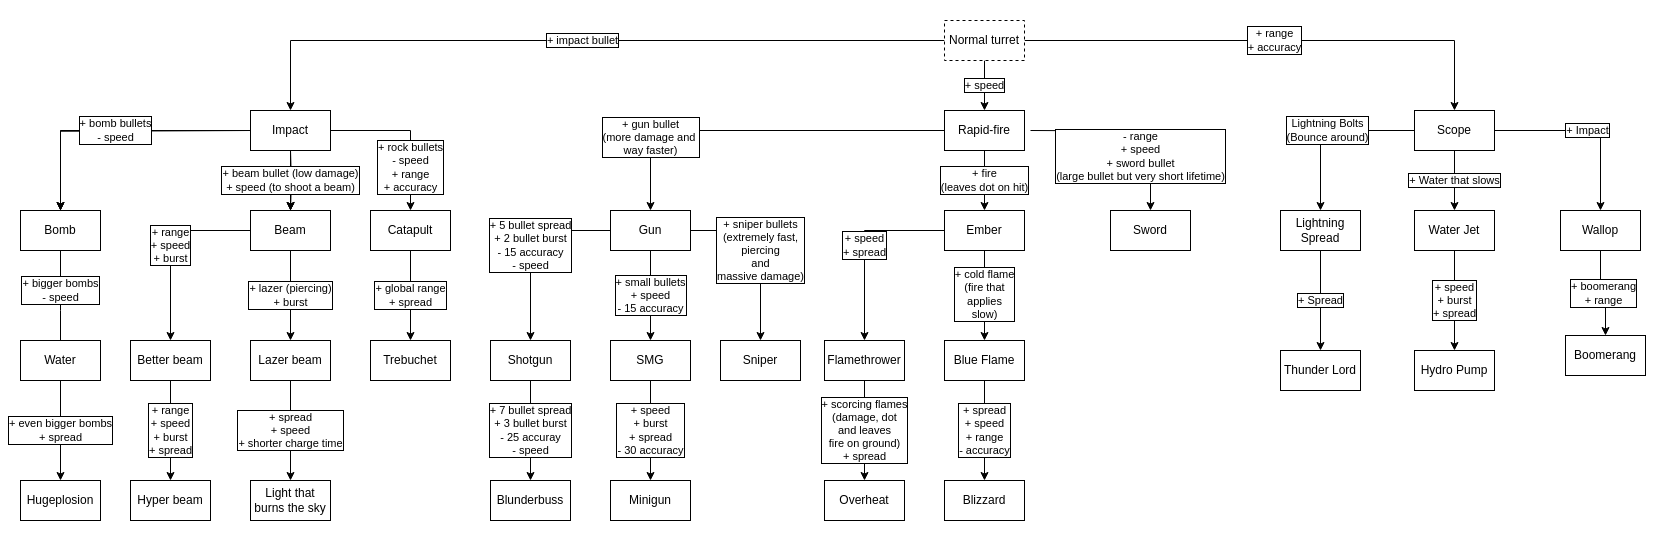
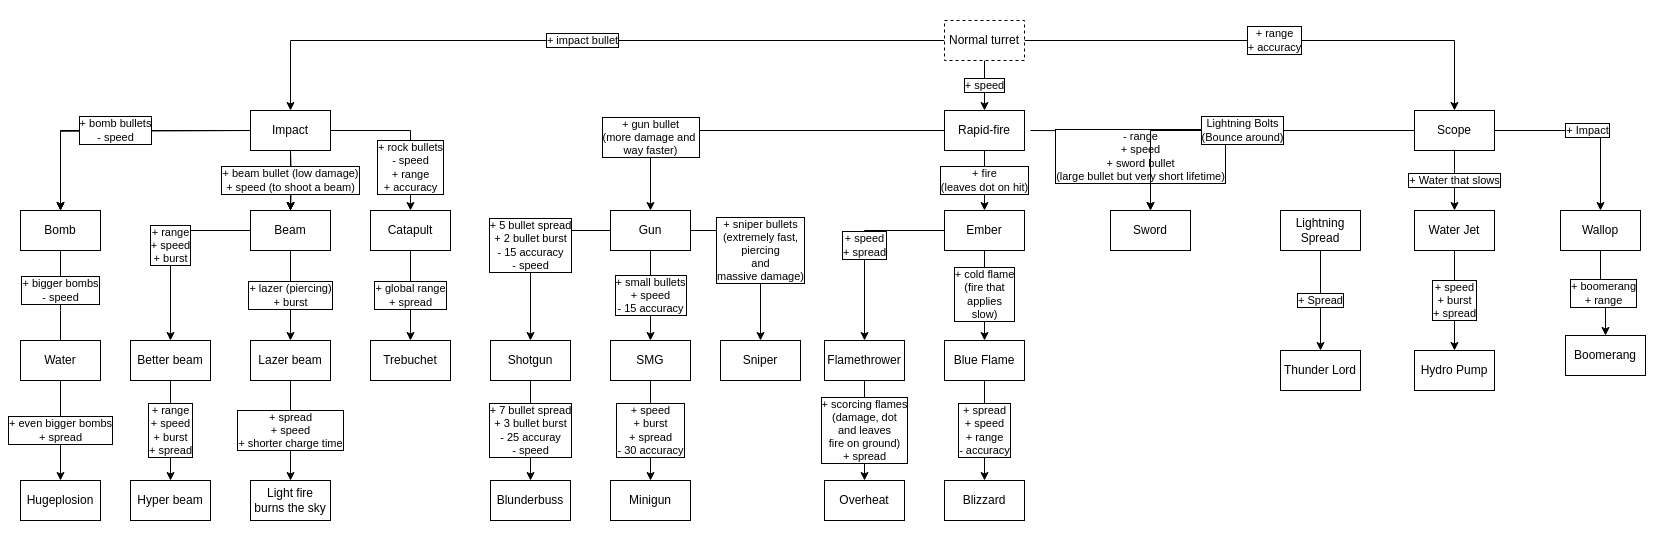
- <mxCell id="74" value="Lightning Bolts &lt;br&gt;(Bounce around)" style="edgeStyle=orthogonalEdgeStyle;rounded=0;orthogonalLoop=1;jettySize=auto;html=1;labelBorderColor=default;" parent="1" source="14" target="77" edge="1"><mxGeometry x="0.001" relative="1" as="geometry"><mxPoint x="1210" y="110" as="sourcePoint" /><mxPoint as="offset" /></mxGeometry></mxCell>
+ <mxCell id="74" value="Lightning Bolts &lt;br&gt;(Bounce around)" style="edgeStyle=orthogonalEdgeStyle;rounded=0;orthogonalLoop=1;jettySize=auto;html=1;labelBorderColor=default;" parent="1" source="14" target="73" edge="1"><mxGeometry x="0.001" relative="1" as="geometry"><mxPoint x="1210" y="110" as="sourcePoint" /><mxPoint as="offset" /></mxGeometry></mxCell>
- <mxCell id="45" value="Light that burns the sky" style="rounded=0;whiteSpace=wrap;html=1;labelBorderColor=none;" parent="1" vertex="1"><mxGeometry x="250" y="480" width="80" height="40" as="geometry" /></mxCell>
+ <mxCell id="45" value="Light fire burns the sky" style="rounded=0;whiteSpace=wrap;html=1;labelBorderColor=none;" parent="1" vertex="1"><mxGeometry x="250" y="480" width="80" height="40" as="geometry" /></mxCell>
